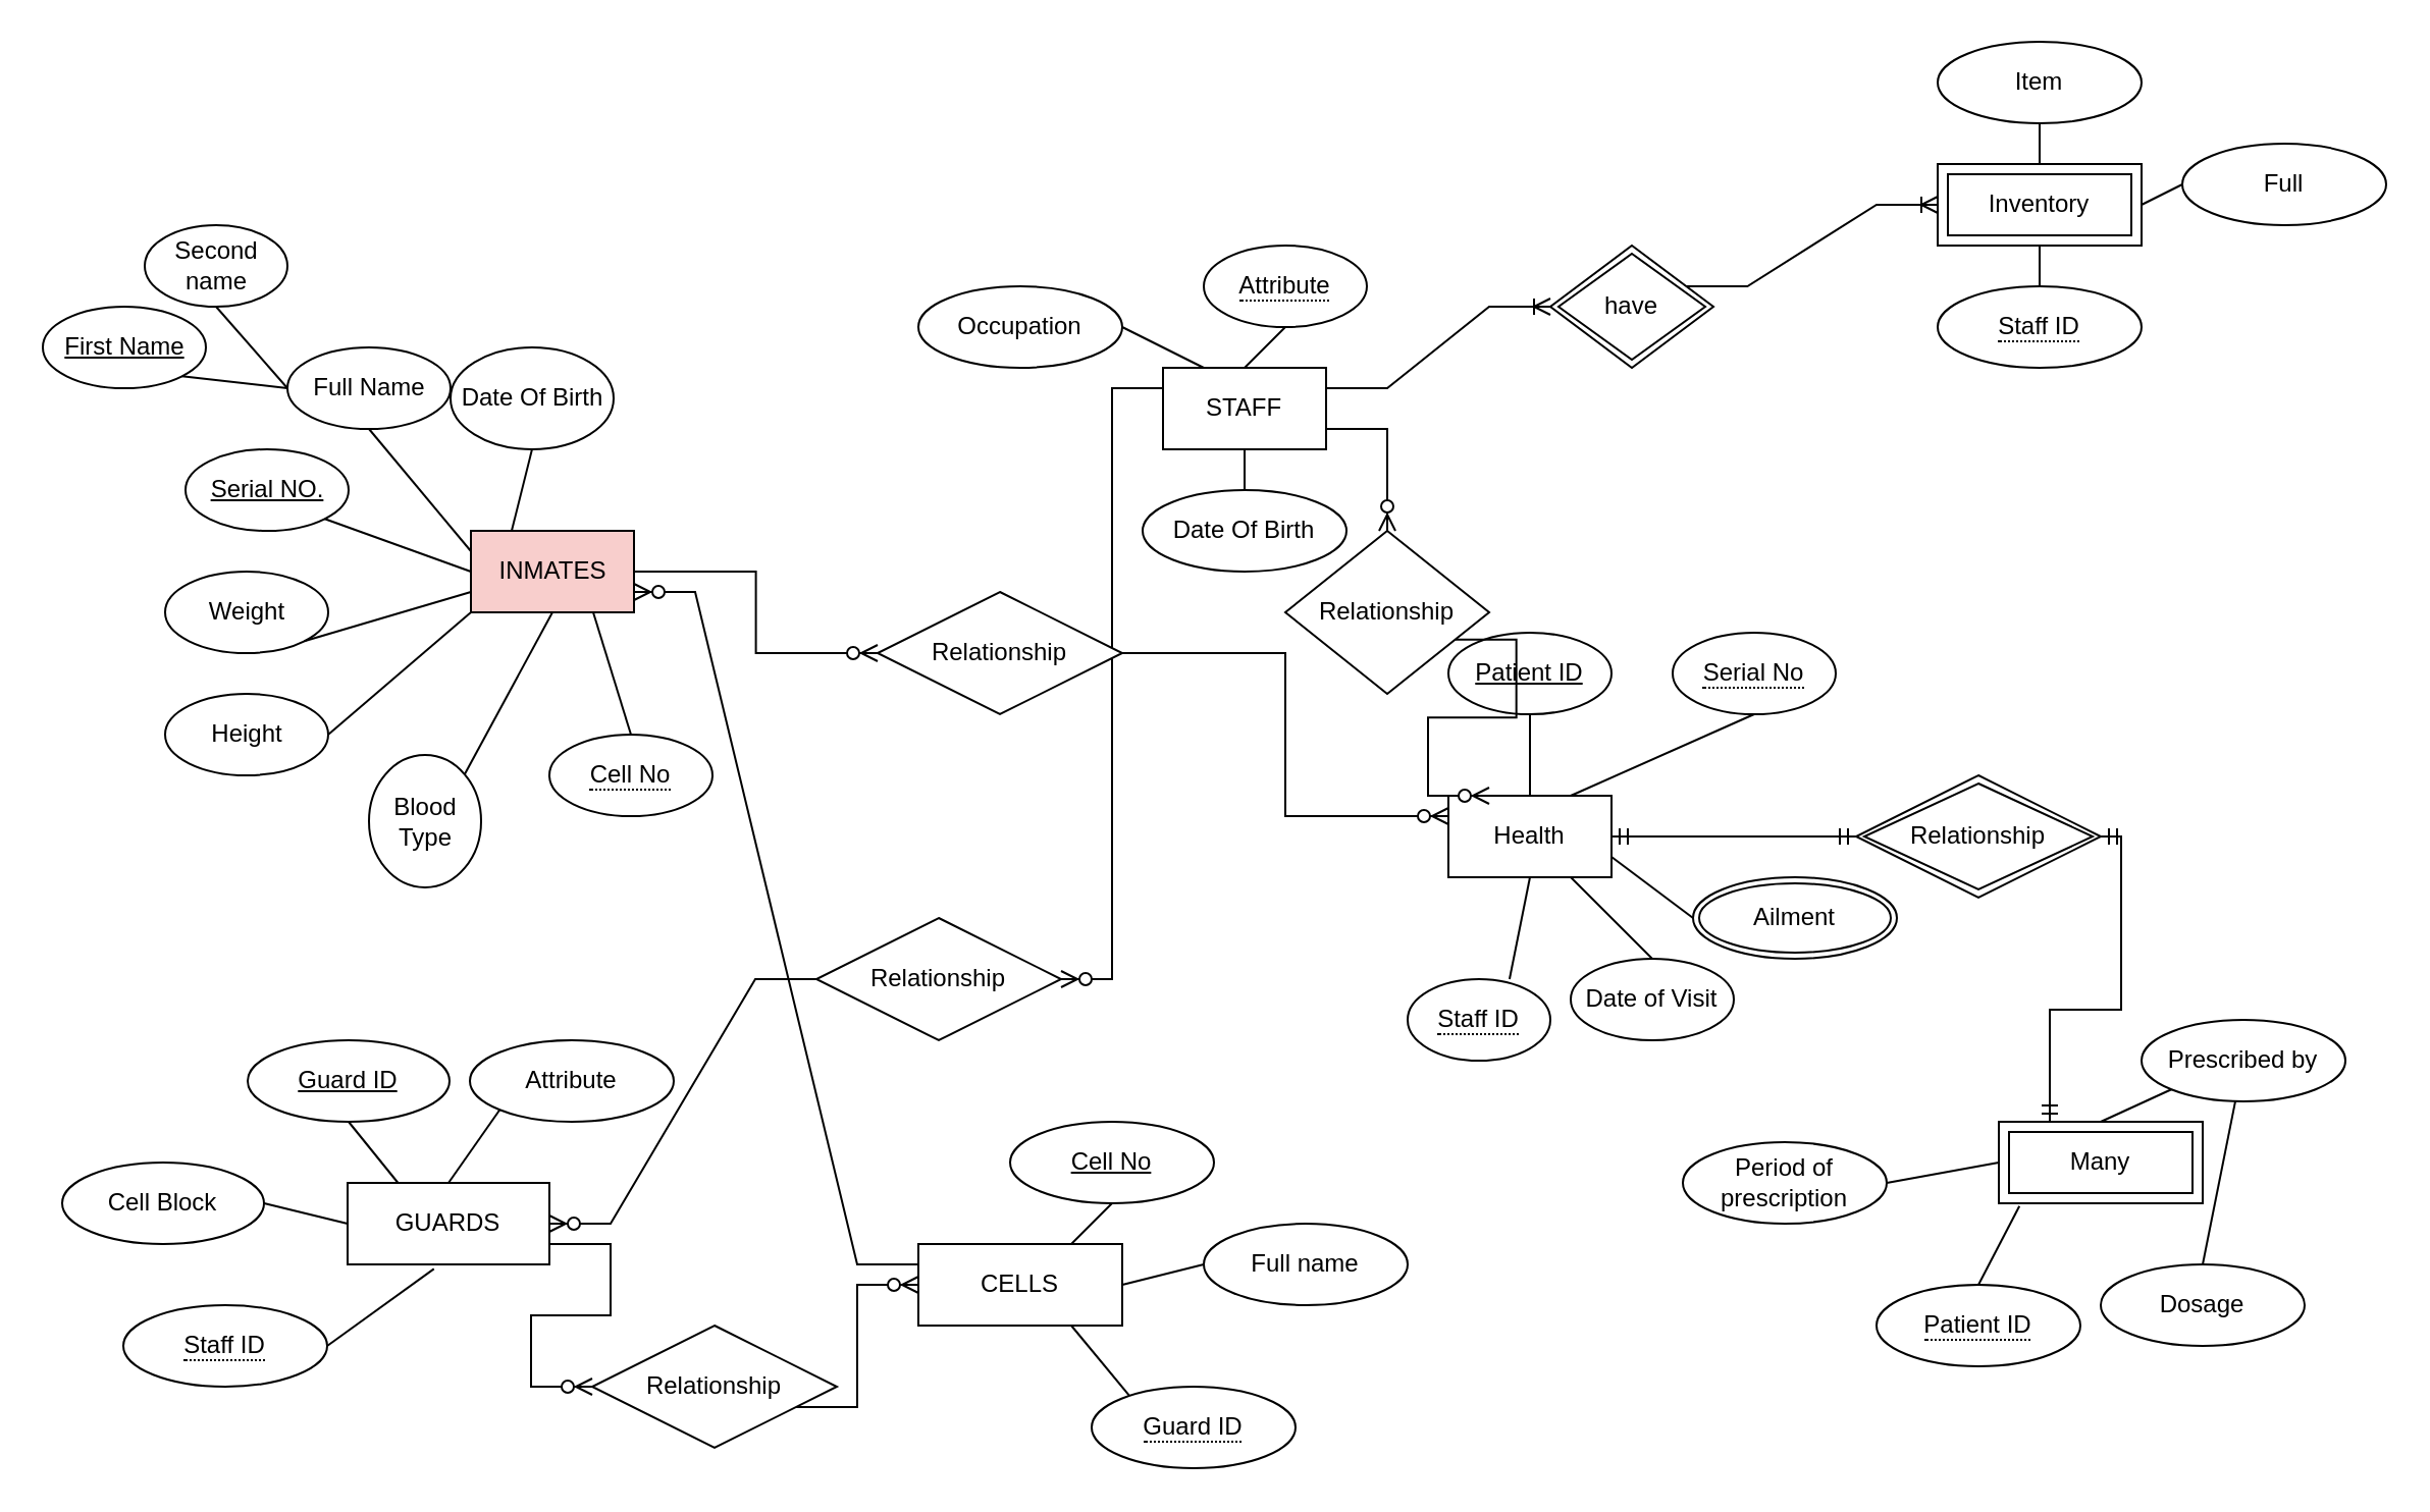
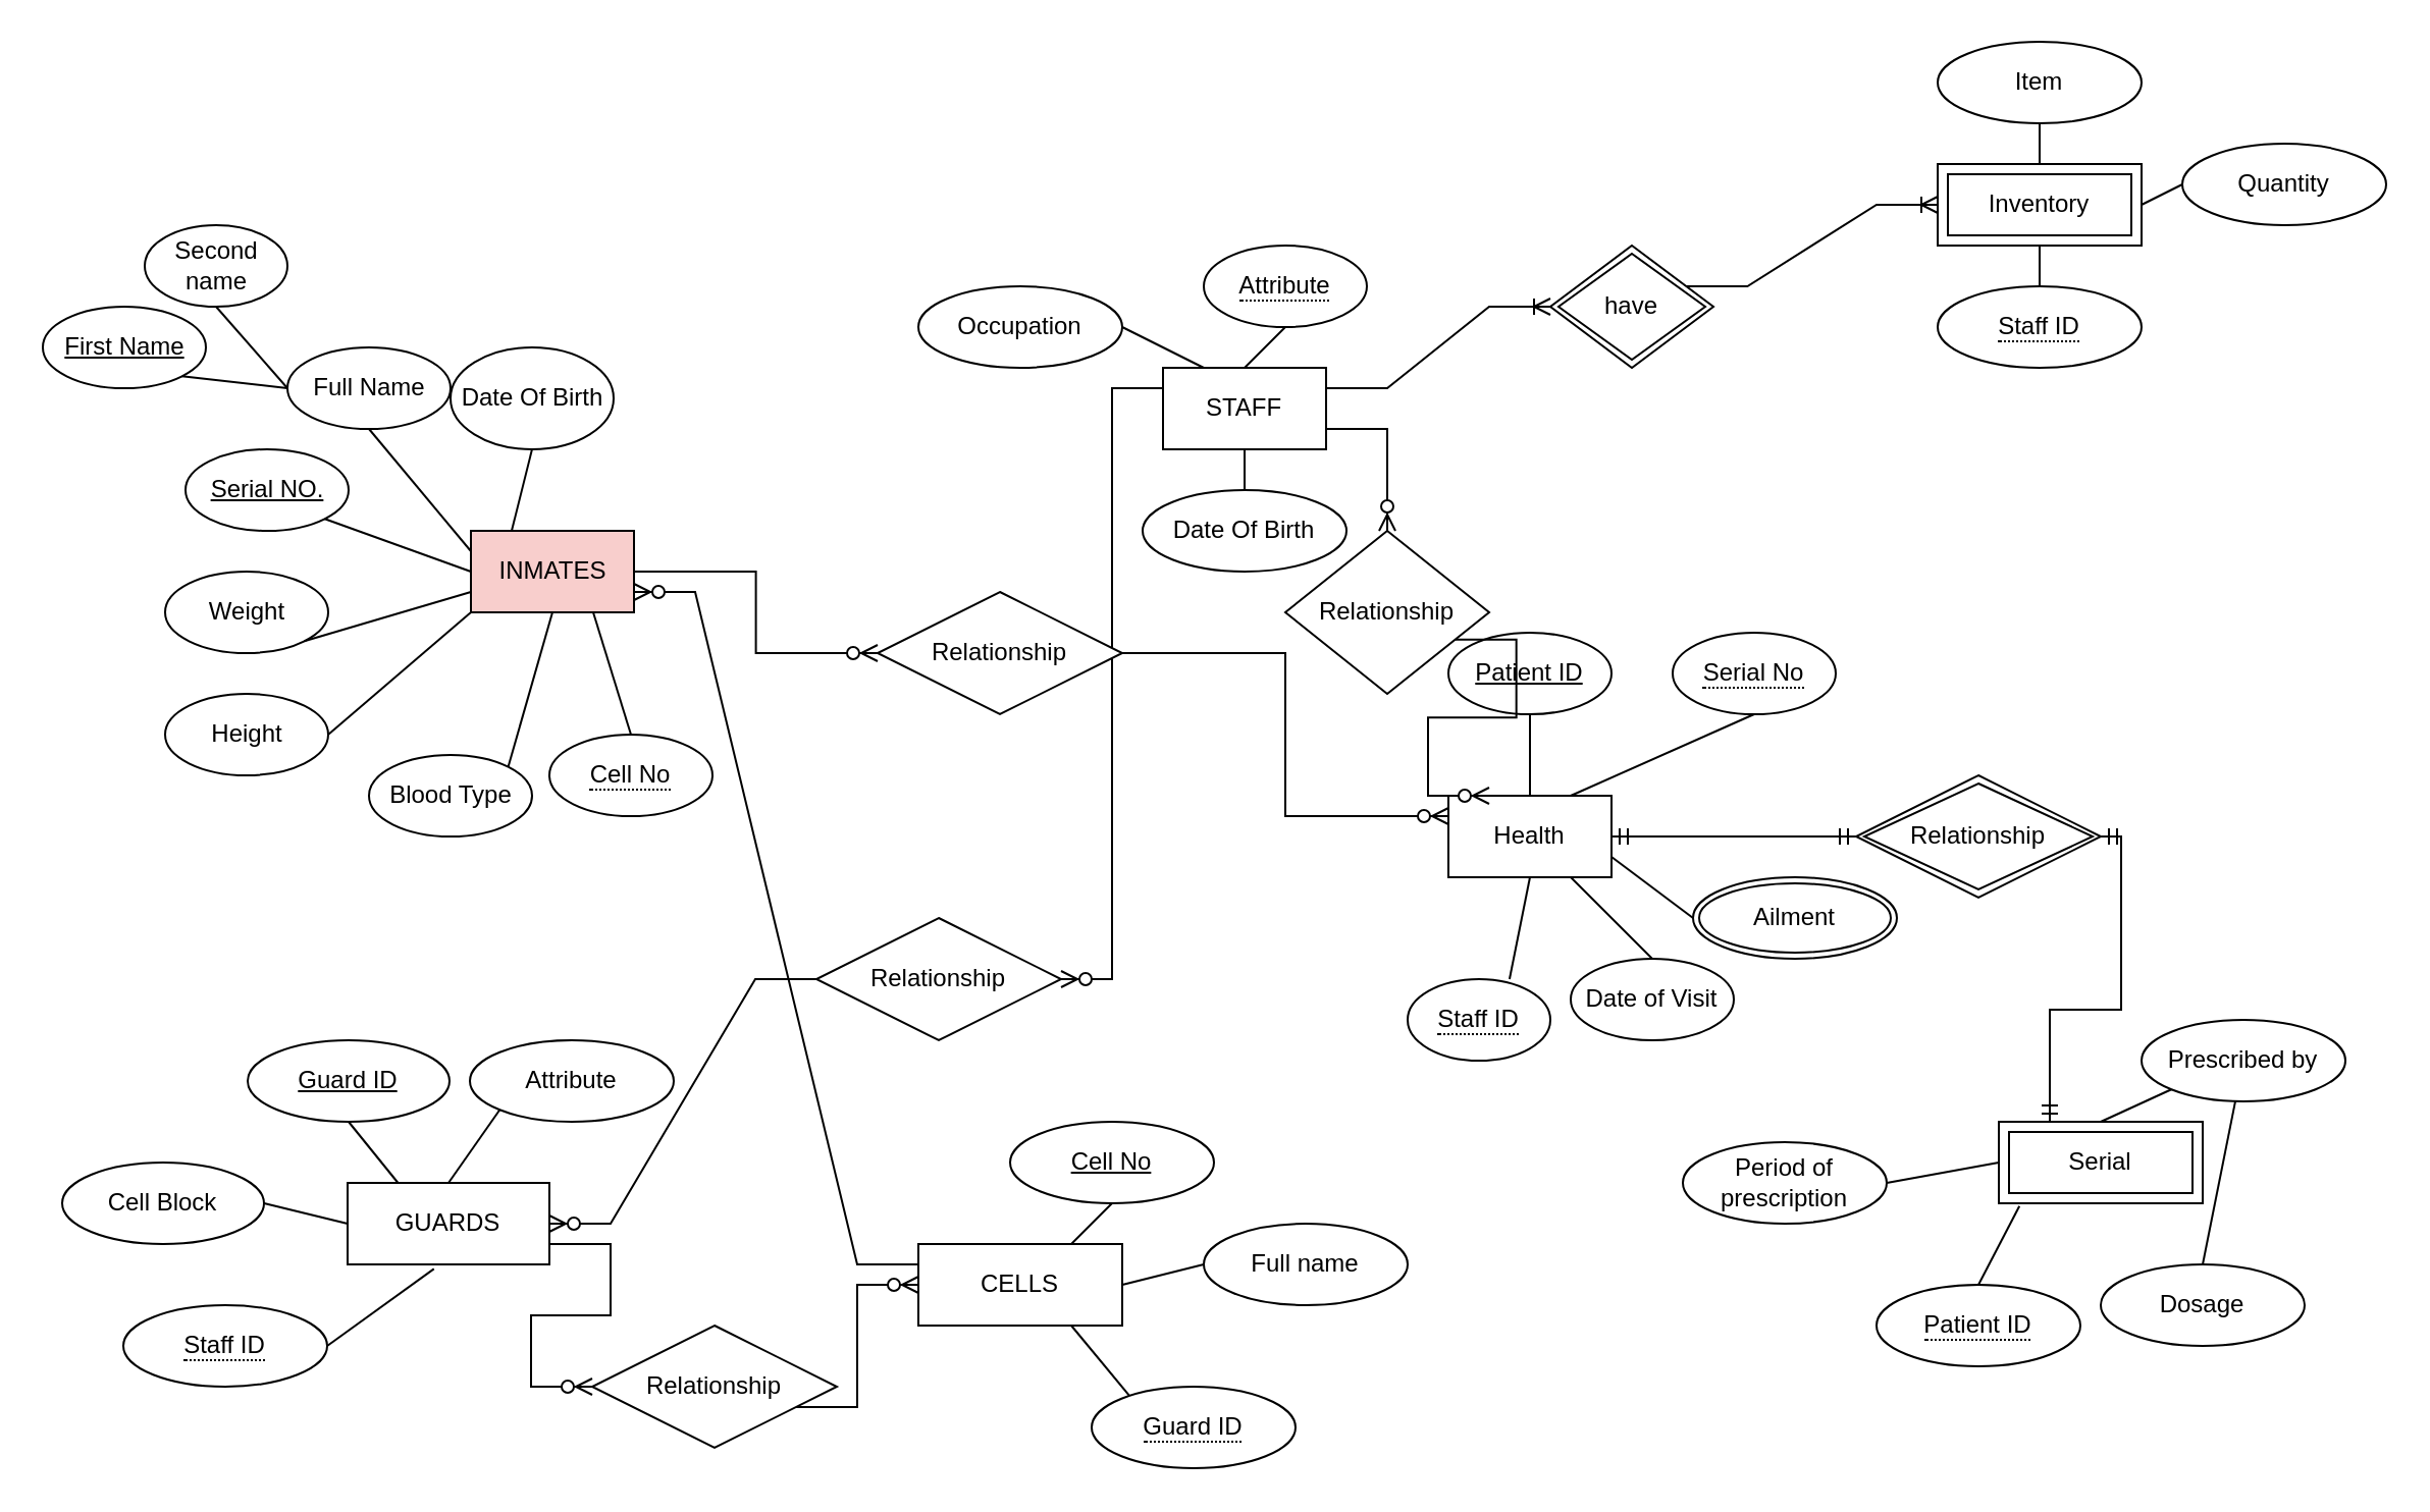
- <mxCell id="87" value="Full" style="ellipse;whiteSpace=wrap;html=1;align=center;" vertex="1" parent="1"><mxGeometry x="1070" y="70" width="100" height="40" as="geometry" /></mxCell>
+ <mxCell id="87" value="Quantity" style="ellipse;whiteSpace=wrap;html=1;align=center;" vertex="1" parent="1"><mxGeometry x="1070" y="70" width="100" height="40" as="geometry" /></mxCell>
- <mxCell id="6" value="Blood Type" style="ellipse;whiteSpace=wrap;html=1;align=center;" vertex="1" parent="1"><mxGeometry x="180.5" y="370" width="55" height="65" as="geometry" /></mxCell>
+ <mxCell id="6" value="Blood Type" style="ellipse;whiteSpace=wrap;html=1;align=center;" vertex="1" parent="1"><mxGeometry x="180.5" y="370" width="80" height="40" as="geometry" /></mxCell>
- <mxCell id="60" value="Many" style="shape=ext;margin=3;double=1;whiteSpace=wrap;html=1;align=center;" vertex="1" parent="1"><mxGeometry x="980" y="550" width="100" height="40" as="geometry" /></mxCell>
+ <mxCell id="60" value="Serial" style="shape=ext;margin=3;double=1;whiteSpace=wrap;html=1;align=center;" vertex="1" parent="1"><mxGeometry x="980" y="550" width="100" height="40" as="geometry" /></mxCell>
